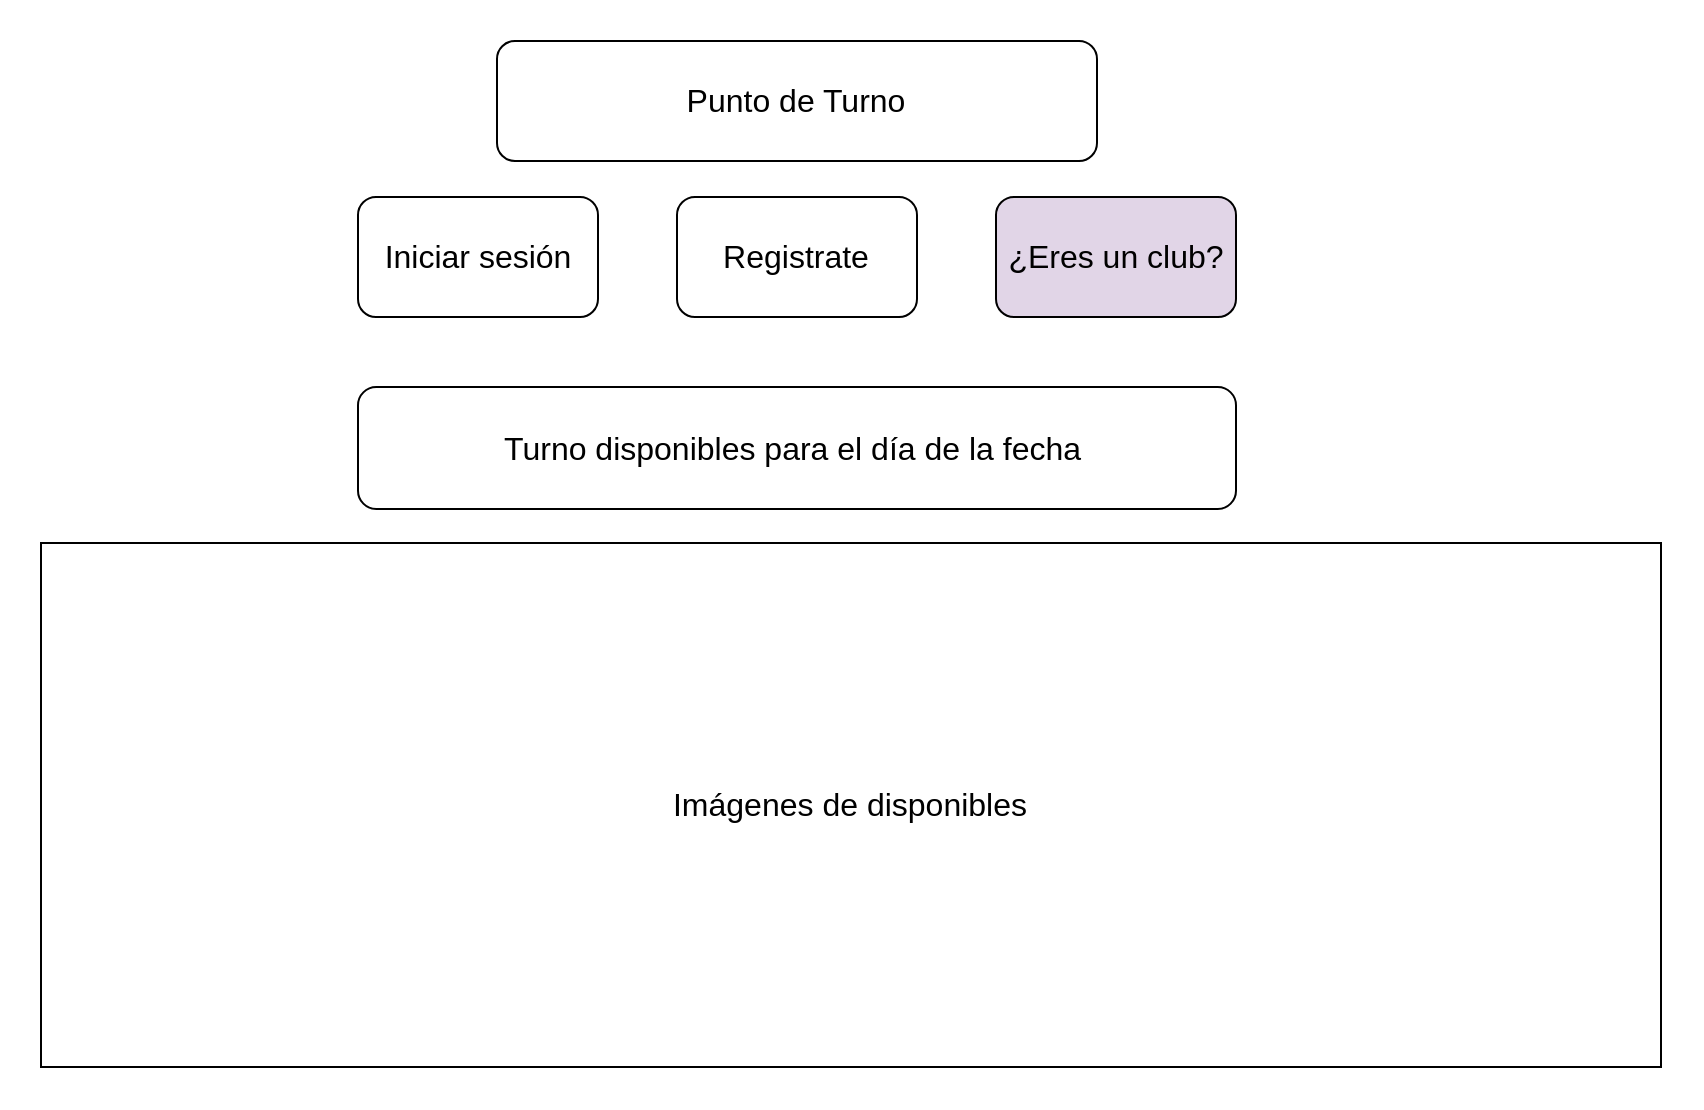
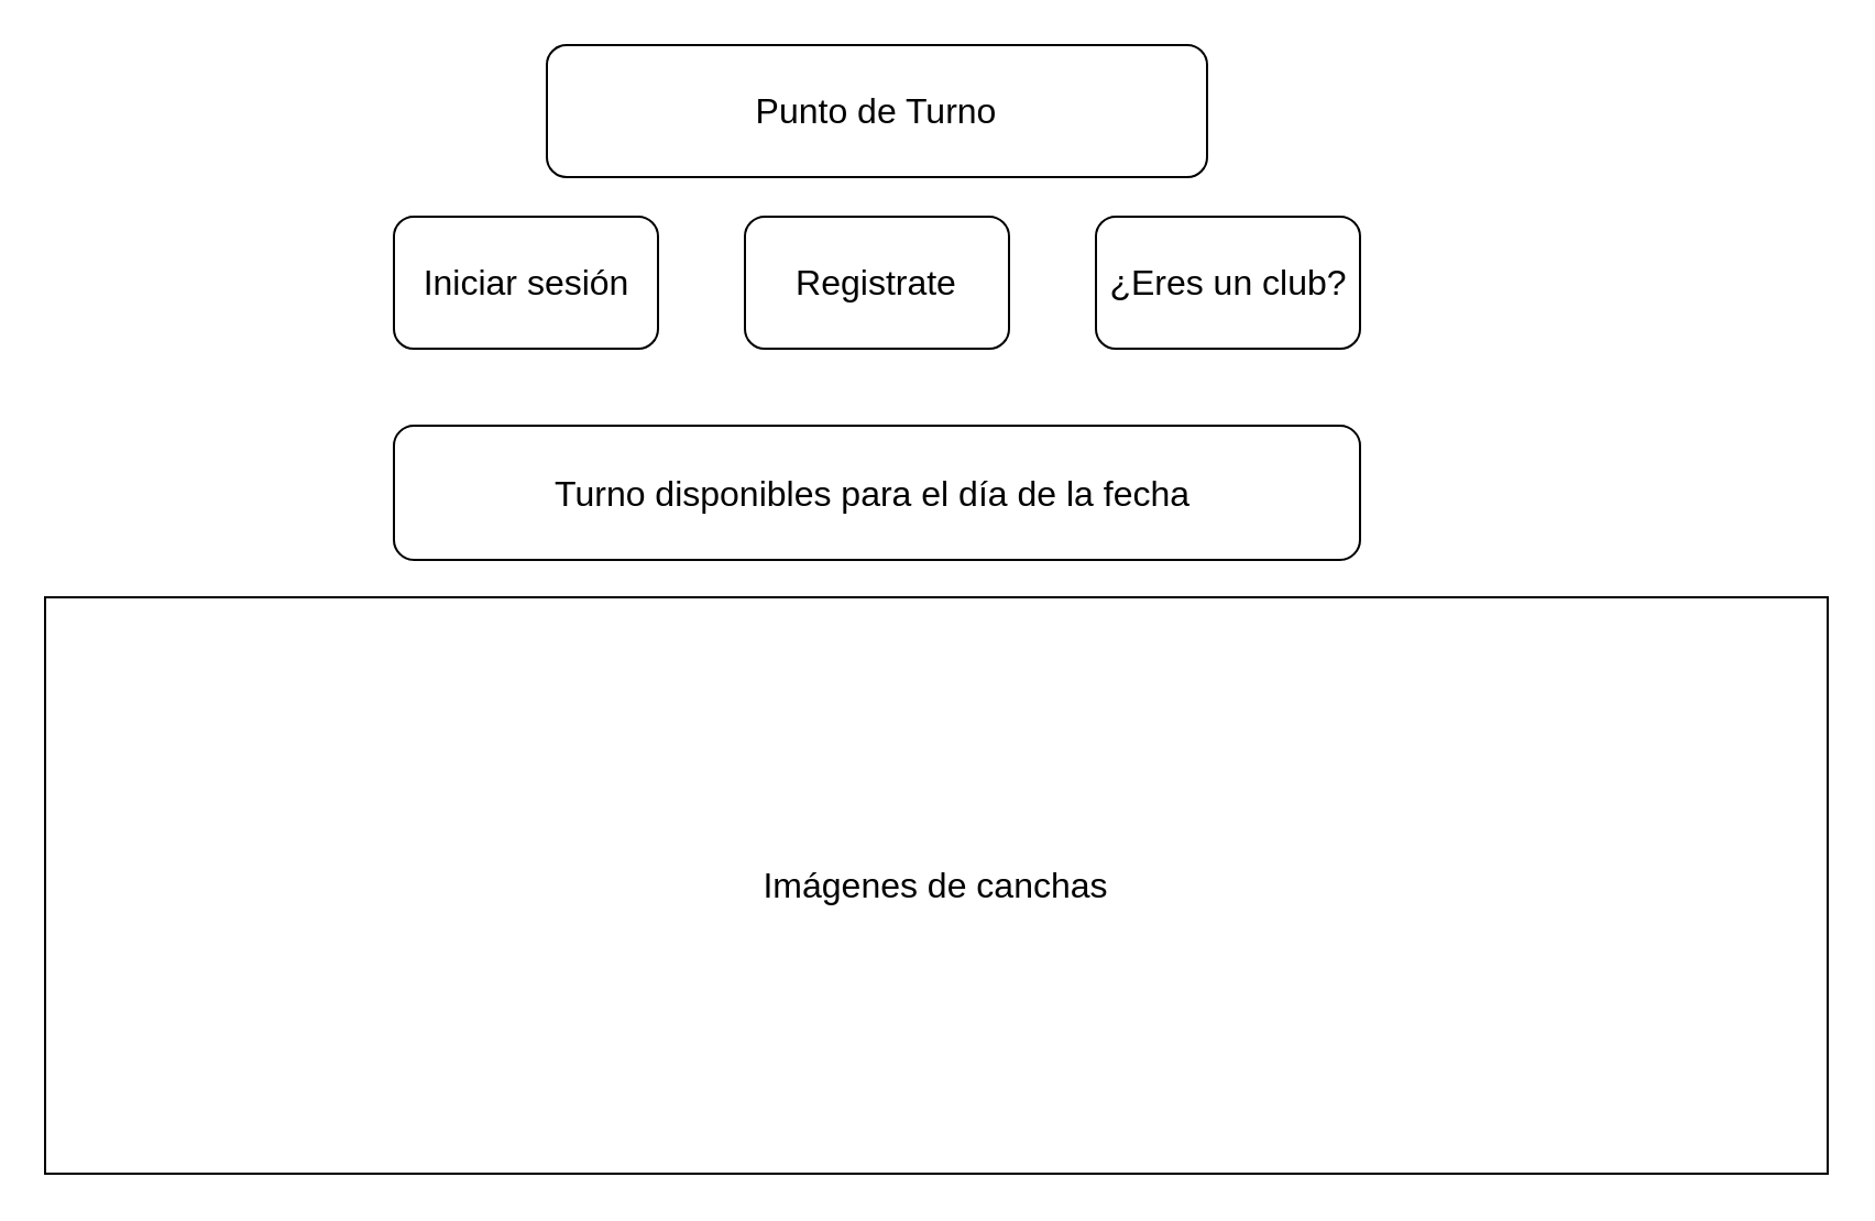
- <mxCell id="5" value="¿Eres un club?" style="rounded=1;whiteSpace=wrap;html=1;fontSize=16;fillColor=#e1d5e7;" vertex="1" parent="1"><mxGeometry x="497.5" y="98" width="120" height="60" as="geometry" /></mxCell>
+ <mxCell id="5" value="¿Eres un club?" style="rounded=1;whiteSpace=wrap;html=1;fontSize=16;" vertex="1" parent="1"><mxGeometry x="497.5" y="98" width="120" height="60" as="geometry" /></mxCell>
- <mxCell id="7" value="Imágenes de disponibles" style="rounded=0;whiteSpace=wrap;html=1;fontSize=16;" vertex="1" parent="1"><mxGeometry x="20" y="271" width="810" height="262" as="geometry" /></mxCell>
+ <mxCell id="7" value="Imágenes de canchas" style="rounded=0;whiteSpace=wrap;html=1;fontSize=16;" vertex="1" parent="1"><mxGeometry x="20" y="271" width="810" height="262" as="geometry" /></mxCell>
